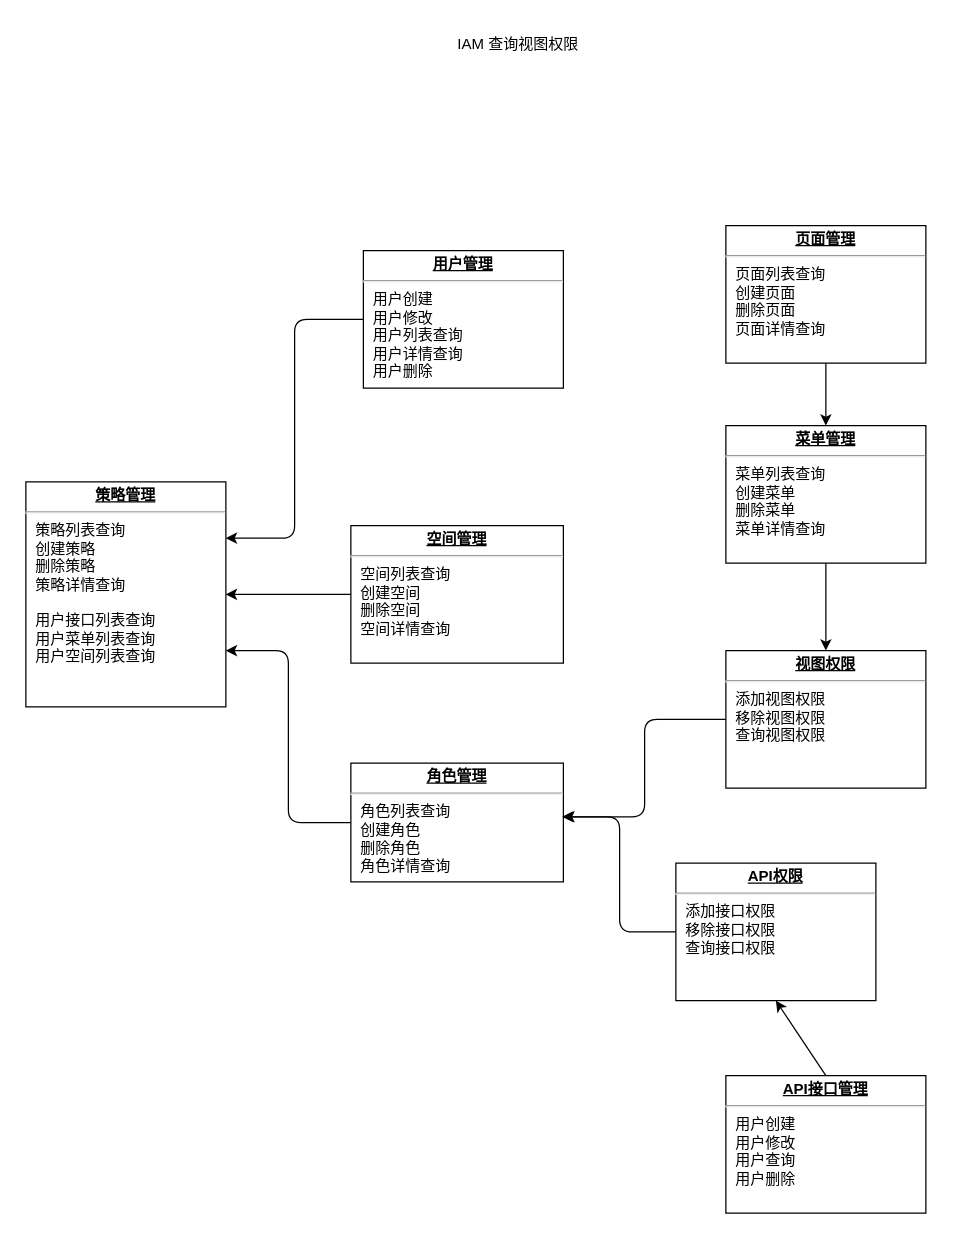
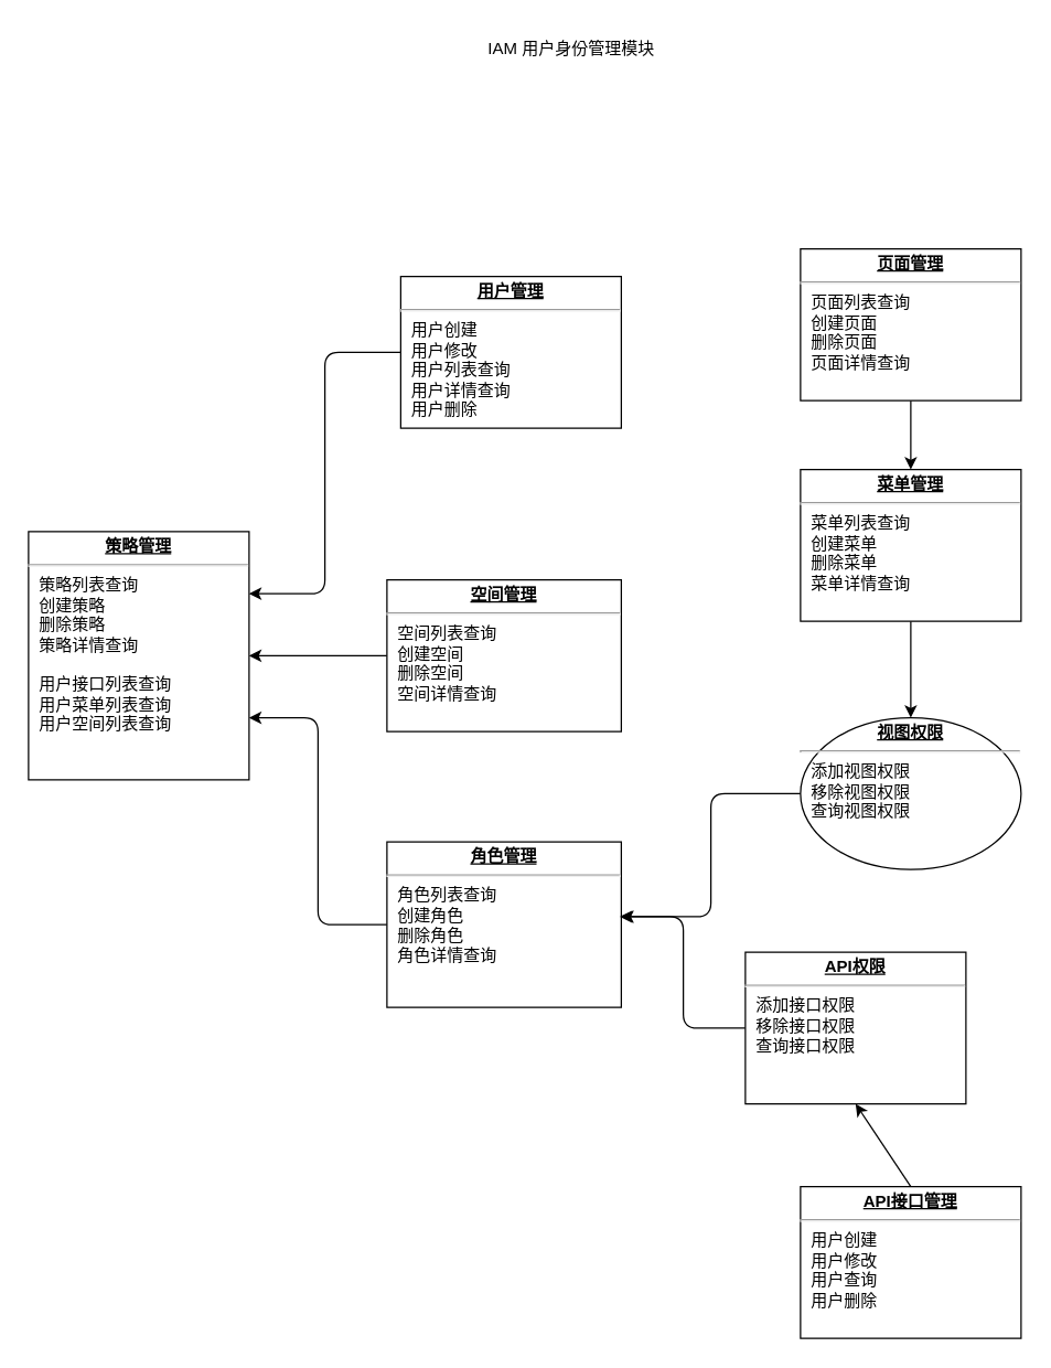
- <mxCell id="4" value="IAM 查询视图权限" style="text;html=1;strokeColor=none;fillColor=none;align=center;verticalAlign=middle;whiteSpace=wrap;rounded=0;" parent="1" vertex="1"><mxGeometry x="334" y="20" width="160" height="30" as="geometry" /></mxCell>
+ <mxCell id="4" value="IAM 用户身份管理模块" style="text;html=1;strokeColor=none;fillColor=none;align=center;verticalAlign=middle;whiteSpace=wrap;rounded=0;" parent="1" vertex="1"><mxGeometry x="334" y="20" width="160" height="30" as="geometry" /></mxCell>
- <mxCell id="11" value="&lt;p style=&quot;margin:0px;margin-top:4px;text-align:center;text-decoration:underline;&quot;&gt;&lt;b&gt;视图权限&lt;/b&gt;&lt;/p&gt;&lt;hr&gt;&lt;p style=&quot;margin: 0px 0px 0px 8px;&quot;&gt;添加视图权限&lt;/p&gt;&lt;p style=&quot;margin: 0px 0px 0px 8px;&quot;&gt;移除视图权限&lt;/p&gt;&lt;p style=&quot;margin: 0px 0px 0px 8px;&quot;&gt;查询视图权限&lt;/p&gt;" style="verticalAlign=top;align=left;overflow=fill;fontSize=12;fontFamily=Helvetica;html=1;" parent="1" vertex="1"><mxGeometry x="580" y="520" width="160" height="110" as="geometry" /></mxCell>
+ <mxCell id="11" value="&lt;p style=&quot;margin:0px;margin-top:4px;text-align:center;text-decoration:underline;&quot;&gt;&lt;b&gt;视图权限&lt;/b&gt;&lt;/p&gt;&lt;hr&gt;&lt;p style=&quot;margin: 0px 0px 0px 8px;&quot;&gt;添加视图权限&lt;/p&gt;&lt;p style=&quot;margin: 0px 0px 0px 8px;&quot;&gt;移除视图权限&lt;/p&gt;&lt;p style=&quot;margin: 0px 0px 0px 8px;&quot;&gt;查询视图权限&lt;/p&gt;" style="ellipse;verticalAlign=top;align=left;overflow=fill;fontSize=12;fontFamily=Helvetica;html=1;" parent="1" vertex="1"><mxGeometry x="580" y="520" width="160" height="110" as="geometry" /></mxCell>
- <mxCell id="6" value="&lt;p style=&quot;margin:0px;margin-top:4px;text-align:center;text-decoration:underline;&quot;&gt;&lt;b&gt;角色管理&lt;/b&gt;&lt;/p&gt;&lt;hr&gt;&lt;p style=&quot;margin: 0px 0px 0px 8px;&quot;&gt;角色列表查询&lt;/p&gt;&lt;p style=&quot;margin: 0px 0px 0px 8px;&quot;&gt;创建角色&lt;/p&gt;&lt;p style=&quot;margin: 0px 0px 0px 8px;&quot;&gt;删除角色&lt;/p&gt;&lt;p style=&quot;margin: 0px 0px 0px 8px;&quot;&gt;角色详情查询&lt;/p&gt;&lt;p style=&quot;margin: 0px 0px 0px 8px;&quot;&gt;&lt;br&gt;&lt;/p&gt;&lt;p style=&quot;margin: 0px 0px 0px 8px;&quot;&gt;&lt;br&gt;&lt;/p&gt;&lt;p style=&quot;margin: 0px 0px 0px 8px;&quot;&gt;&lt;br&gt;&lt;/p&gt;&lt;p style=&quot;margin: 0px 0px 0px 8px;&quot;&gt;&lt;br&gt;&lt;/p&gt;" style="verticalAlign=top;align=left;overflow=fill;fontSize=12;fontFamily=Helvetica;html=1;" parent="1" vertex="1"><mxGeometry x="280" y="610" width="170" height="95" as="geometry" /></mxCell>
+ <mxCell id="6" value="&lt;p style=&quot;margin:0px;margin-top:4px;text-align:center;text-decoration:underline;&quot;&gt;&lt;b&gt;角色管理&lt;/b&gt;&lt;/p&gt;&lt;hr&gt;&lt;p style=&quot;margin: 0px 0px 0px 8px;&quot;&gt;角色列表查询&lt;/p&gt;&lt;p style=&quot;margin: 0px 0px 0px 8px;&quot;&gt;创建角色&lt;/p&gt;&lt;p style=&quot;margin: 0px 0px 0px 8px;&quot;&gt;删除角色&lt;/p&gt;&lt;p style=&quot;margin: 0px 0px 0px 8px;&quot;&gt;角色详情查询&lt;/p&gt;&lt;p style=&quot;margin: 0px 0px 0px 8px;&quot;&gt;&lt;br&gt;&lt;/p&gt;&lt;p style=&quot;margin: 0px 0px 0px 8px;&quot;&gt;&lt;br&gt;&lt;/p&gt;&lt;p style=&quot;margin: 0px 0px 0px 8px;&quot;&gt;&lt;br&gt;&lt;/p&gt;&lt;p style=&quot;margin: 0px 0px 0px 8px;&quot;&gt;&lt;br&gt;&lt;/p&gt;" style="verticalAlign=top;align=left;overflow=fill;fontSize=12;fontFamily=Helvetica;html=1;" parent="1" vertex="1"><mxGeometry x="280" y="610" width="170" height="120" as="geometry" /></mxCell>
